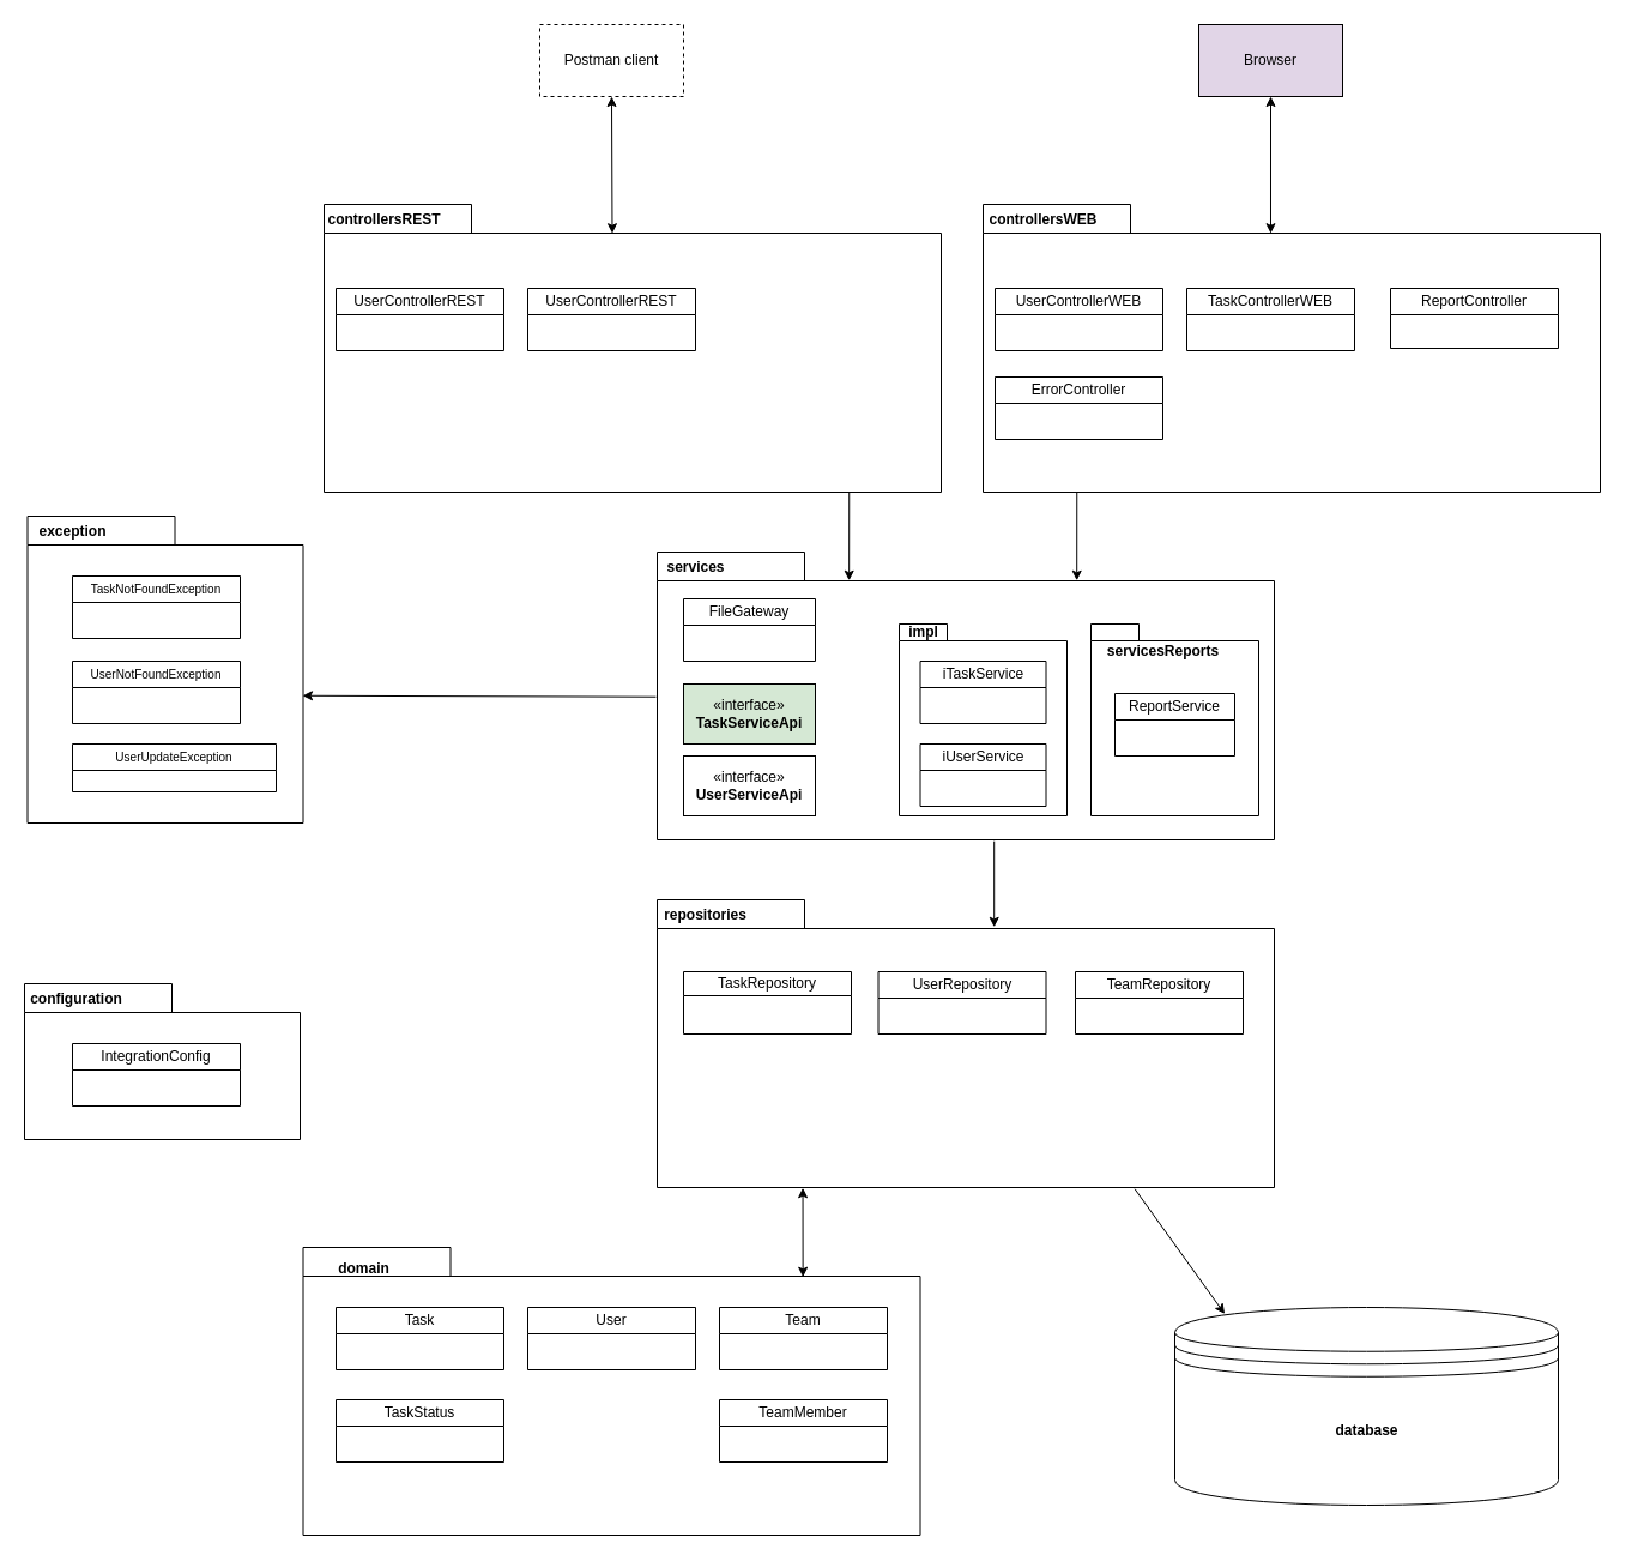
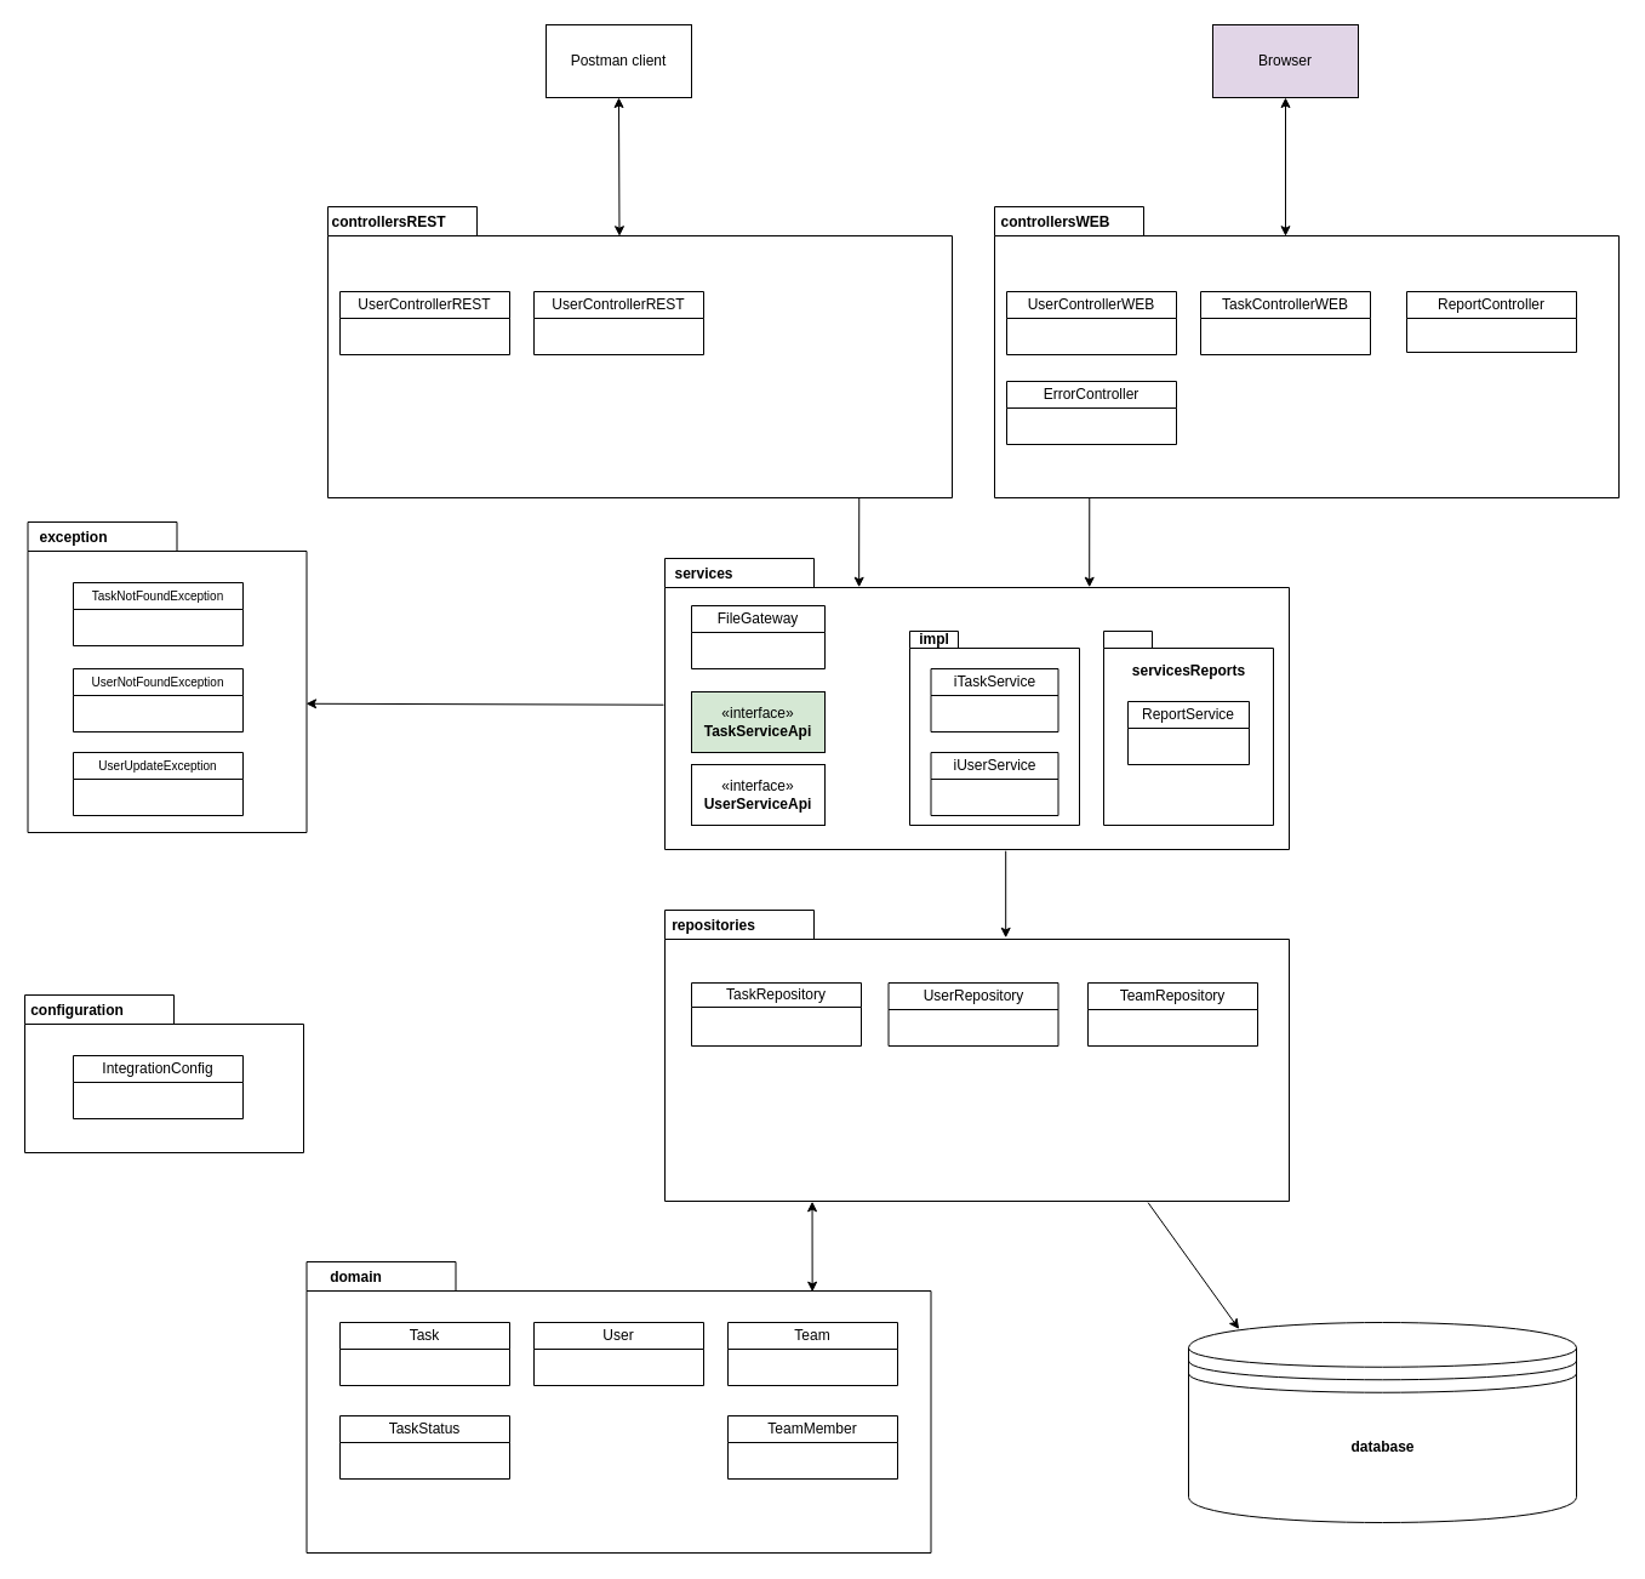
- <mxCell id="51" value="Postman client" style="rounded=0;whiteSpace=wrap;html=1;dashed=1;" vertex="1" parent="1"><mxGeometry x="450" y="20" width="120" height="60" as="geometry" /></mxCell>
+ <mxCell id="51" value="Postman client" style="rounded=0;whiteSpace=wrap;html=1;" vertex="1" parent="1"><mxGeometry x="450" y="20" width="120" height="60" as="geometry" /></mxCell>
- <mxCell id="25" value="servicesReports" style="text;align=center;fontStyle=1;verticalAlign=middle;spacingLeft=3;spacingRight=3;strokeColor=none;rotatable=0;points=[[0,0.5],[1,0.5]];portConstraint=eastwest;html=1;" vertex="1" parent="1"><mxGeometry x="930" y="530" width="80" height="26" as="geometry" /></mxCell>
+ <mxCell id="25" value="servicesReports" style="text;align=center;fontStyle=1;verticalAlign=middle;spacingLeft=3;spacingRight=3;strokeColor=none;rotatable=0;points=[[0,0.5],[1,0.5]];portConstraint=eastwest;html=1;" vertex="1" parent="1"><mxGeometry x="940" y="540" width="80" height="26" as="geometry" /></mxCell>
- <mxCell id="40" value="&lt;font style=&quot;font-size: 10px;&quot;&gt;UserUpdateException&lt;/font&gt;" style="swimlane;fontStyle=0;childLayout=stackLayout;horizontal=1;startSize=22;fillColor=none;horizontalStack=0;resizeParent=1;resizeParentMax=0;resizeLast=0;collapsible=1;marginBottom=0;whiteSpace=wrap;html=1;" vertex="1" parent="1"><mxGeometry x="60" y="620" width="170" height="40" as="geometry" /></mxCell>
+ <mxCell id="40" value="&lt;font style=&quot;font-size: 10px;&quot;&gt;UserUpdateException&lt;/font&gt;" style="swimlane;fontStyle=0;childLayout=stackLayout;horizontal=1;startSize=22;fillColor=none;horizontalStack=0;resizeParent=1;resizeParentMax=0;resizeLast=0;collapsible=1;marginBottom=0;whiteSpace=wrap;html=1;" vertex="1" parent="1"><mxGeometry x="60" y="620" width="140" height="52" as="geometry" /></mxCell>
- <mxCell id="31" value="domain" style="text;align=center;fontStyle=1;verticalAlign=middle;spacingLeft=3;spacingRight=3;strokeColor=none;rotatable=0;points=[[0,0.5],[1,0.5]];portConstraint=eastwest;html=1;" vertex="1" parent="1"><mxGeometry x="262.5" y="1045" width="80" height="26" as="geometry" /></mxCell>
+ <mxCell id="31" value="domain" style="text;align=center;fontStyle=1;verticalAlign=middle;spacingLeft=3;spacingRight=3;strokeColor=none;rotatable=0;points=[[0,0.5],[1,0.5]];portConstraint=eastwest;html=1;" vertex="1" parent="1"><mxGeometry x="252.5" y="1040" width="80" height="26" as="geometry" /></mxCell>
